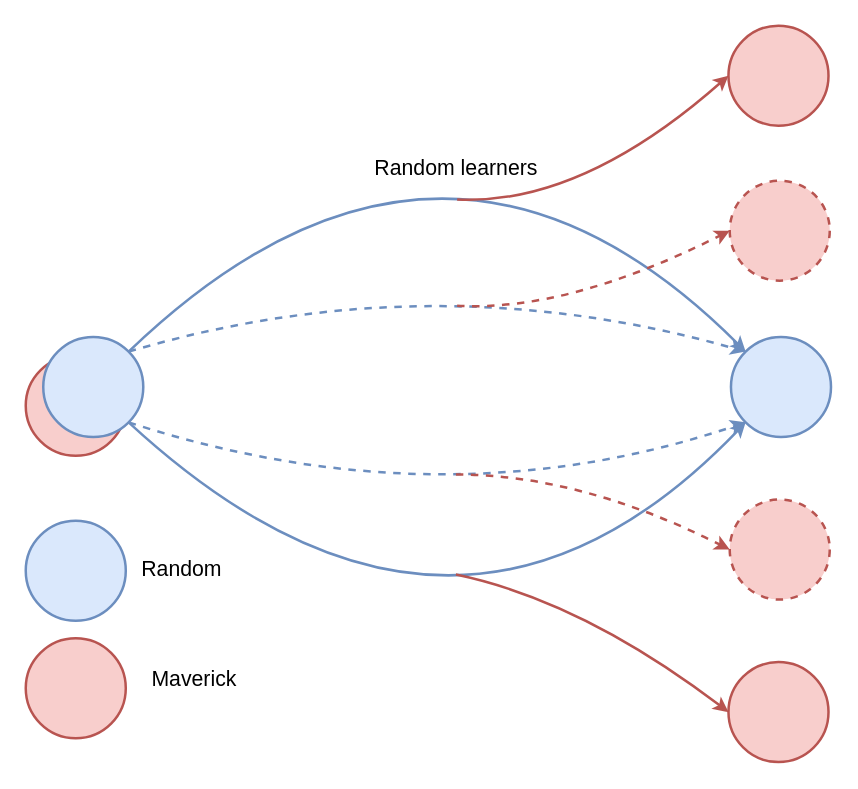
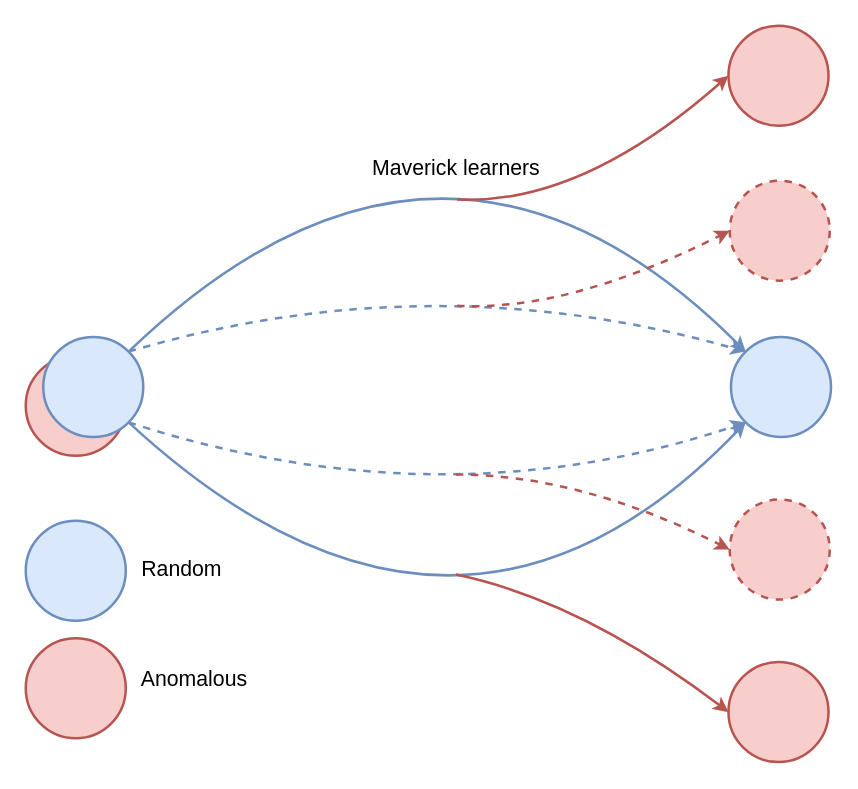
- <mxCell id="17" value="&lt;font style=&quot;font-size: 17px;&quot;&gt;Random &lt;font face=&quot;Arial&quot; style=&quot;font-size: 17px;&quot;&gt;learners&lt;/font&gt;&lt;/font&gt;" style="text;html=1;strokeColor=none;fillColor=none;align=center;verticalAlign=middle;whiteSpace=wrap;rounded=0;fontFamily=Arial;fontSource=https%3A%2F%2Ffonts.googleapis.com%2Fcss%3Ffamily%3DArial;fontSize=17;" parent="1" vertex="1"><mxGeometry x="288.5" y="120" width="151" height="30" as="geometry" /></mxCell>
+ <mxCell id="17" value="&lt;font style=&quot;font-size: 17px;&quot;&gt;Maverick &lt;font face=&quot;Arial&quot; style=&quot;font-size: 17px;&quot;&gt;learners&lt;/font&gt;&lt;/font&gt;" style="text;html=1;strokeColor=none;fillColor=none;align=center;verticalAlign=middle;whiteSpace=wrap;rounded=0;fontFamily=Arial;fontSource=https%3A%2F%2Ffonts.googleapis.com%2Fcss%3Ffamily%3DArial;fontSize=17;" parent="1" vertex="1"><mxGeometry x="288.5" y="120" width="151" height="30" as="geometry" /></mxCell>
- <mxCell id="21" value="&lt;span style=&quot;font-size: 17px;&quot;&gt;Maverick&lt;/span&gt;" style="text;html=1;strokeColor=none;fillColor=none;align=center;verticalAlign=middle;whiteSpace=wrap;rounded=0;fontFamily=Arial;fontSource=https%3A%2F%2Ffonts.googleapis.com%2Fcss%3Ffamily%3DArial;fontSize=17;" parent="1" vertex="1"><mxGeometry x="90" y="529" width="130" height="30" as="geometry" /></mxCell>
+ <mxCell id="21" value="&lt;span style=&quot;font-size: 17px;&quot;&gt;Anomalous&lt;/span&gt;" style="text;html=1;strokeColor=none;fillColor=none;align=center;verticalAlign=middle;whiteSpace=wrap;rounded=0;fontFamily=Arial;fontSource=https%3A%2F%2Ffonts.googleapis.com%2Fcss%3Ffamily%3DArial;fontSize=17;" parent="1" vertex="1"><mxGeometry x="90" y="529" width="130" height="30" as="geometry" /></mxCell>
